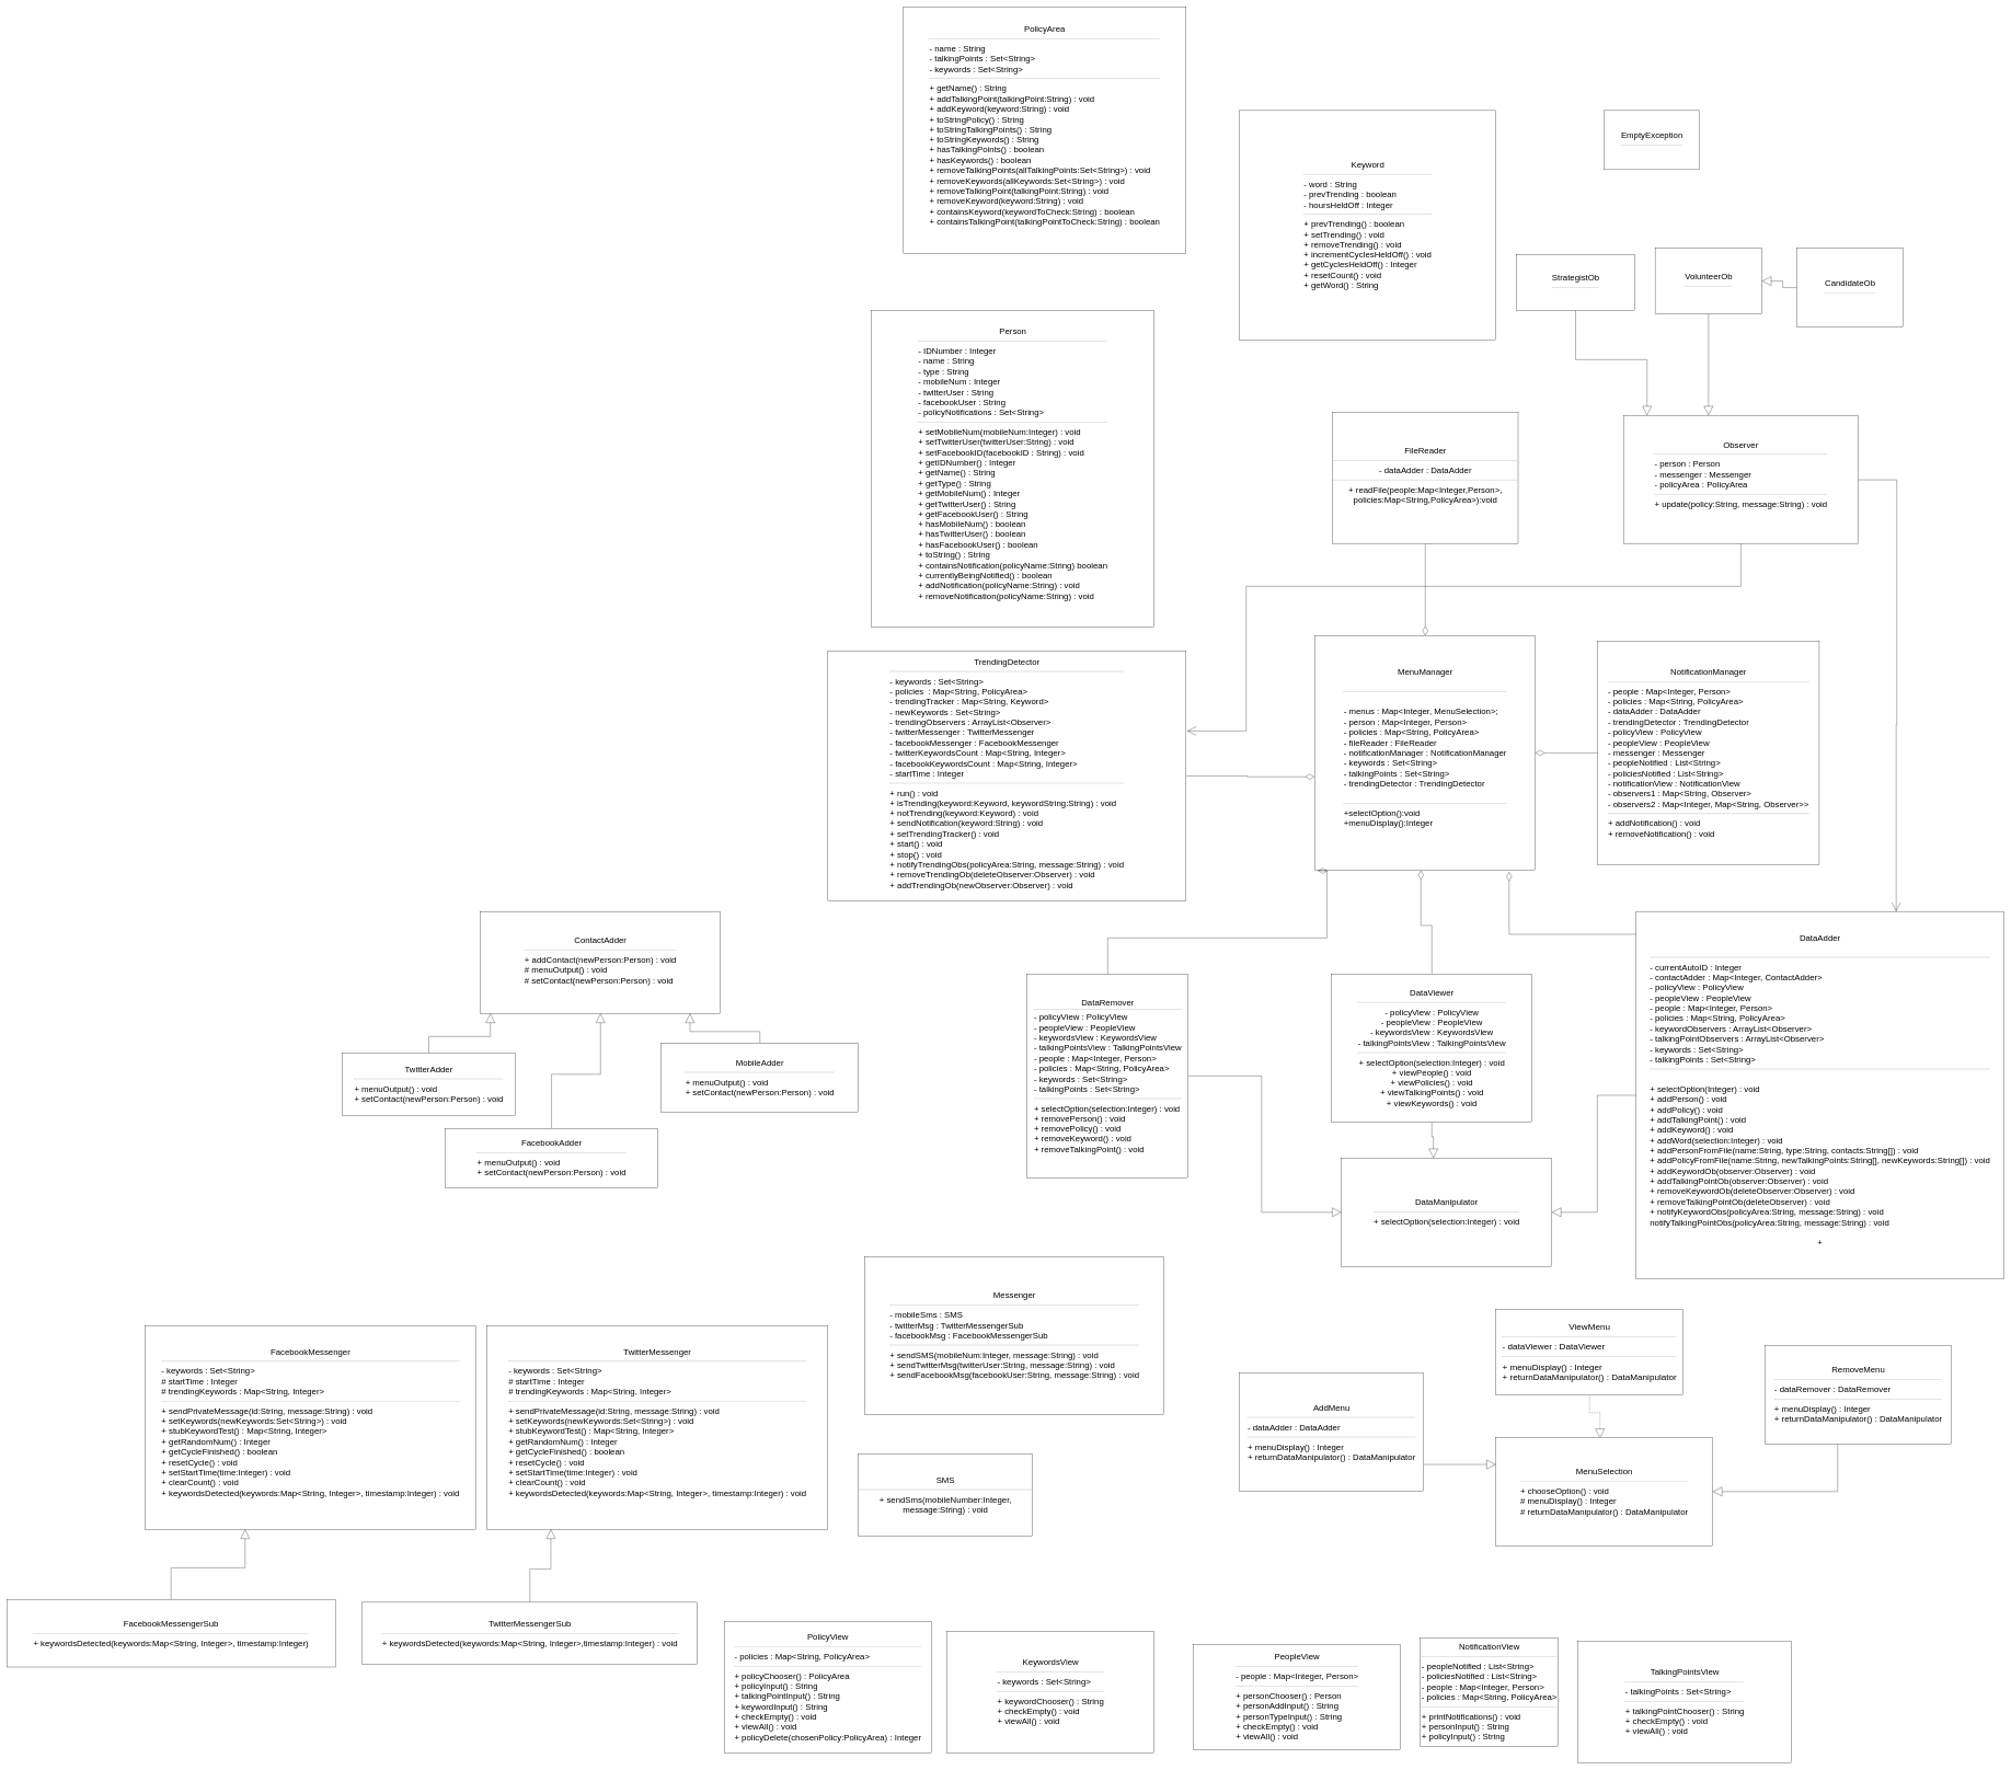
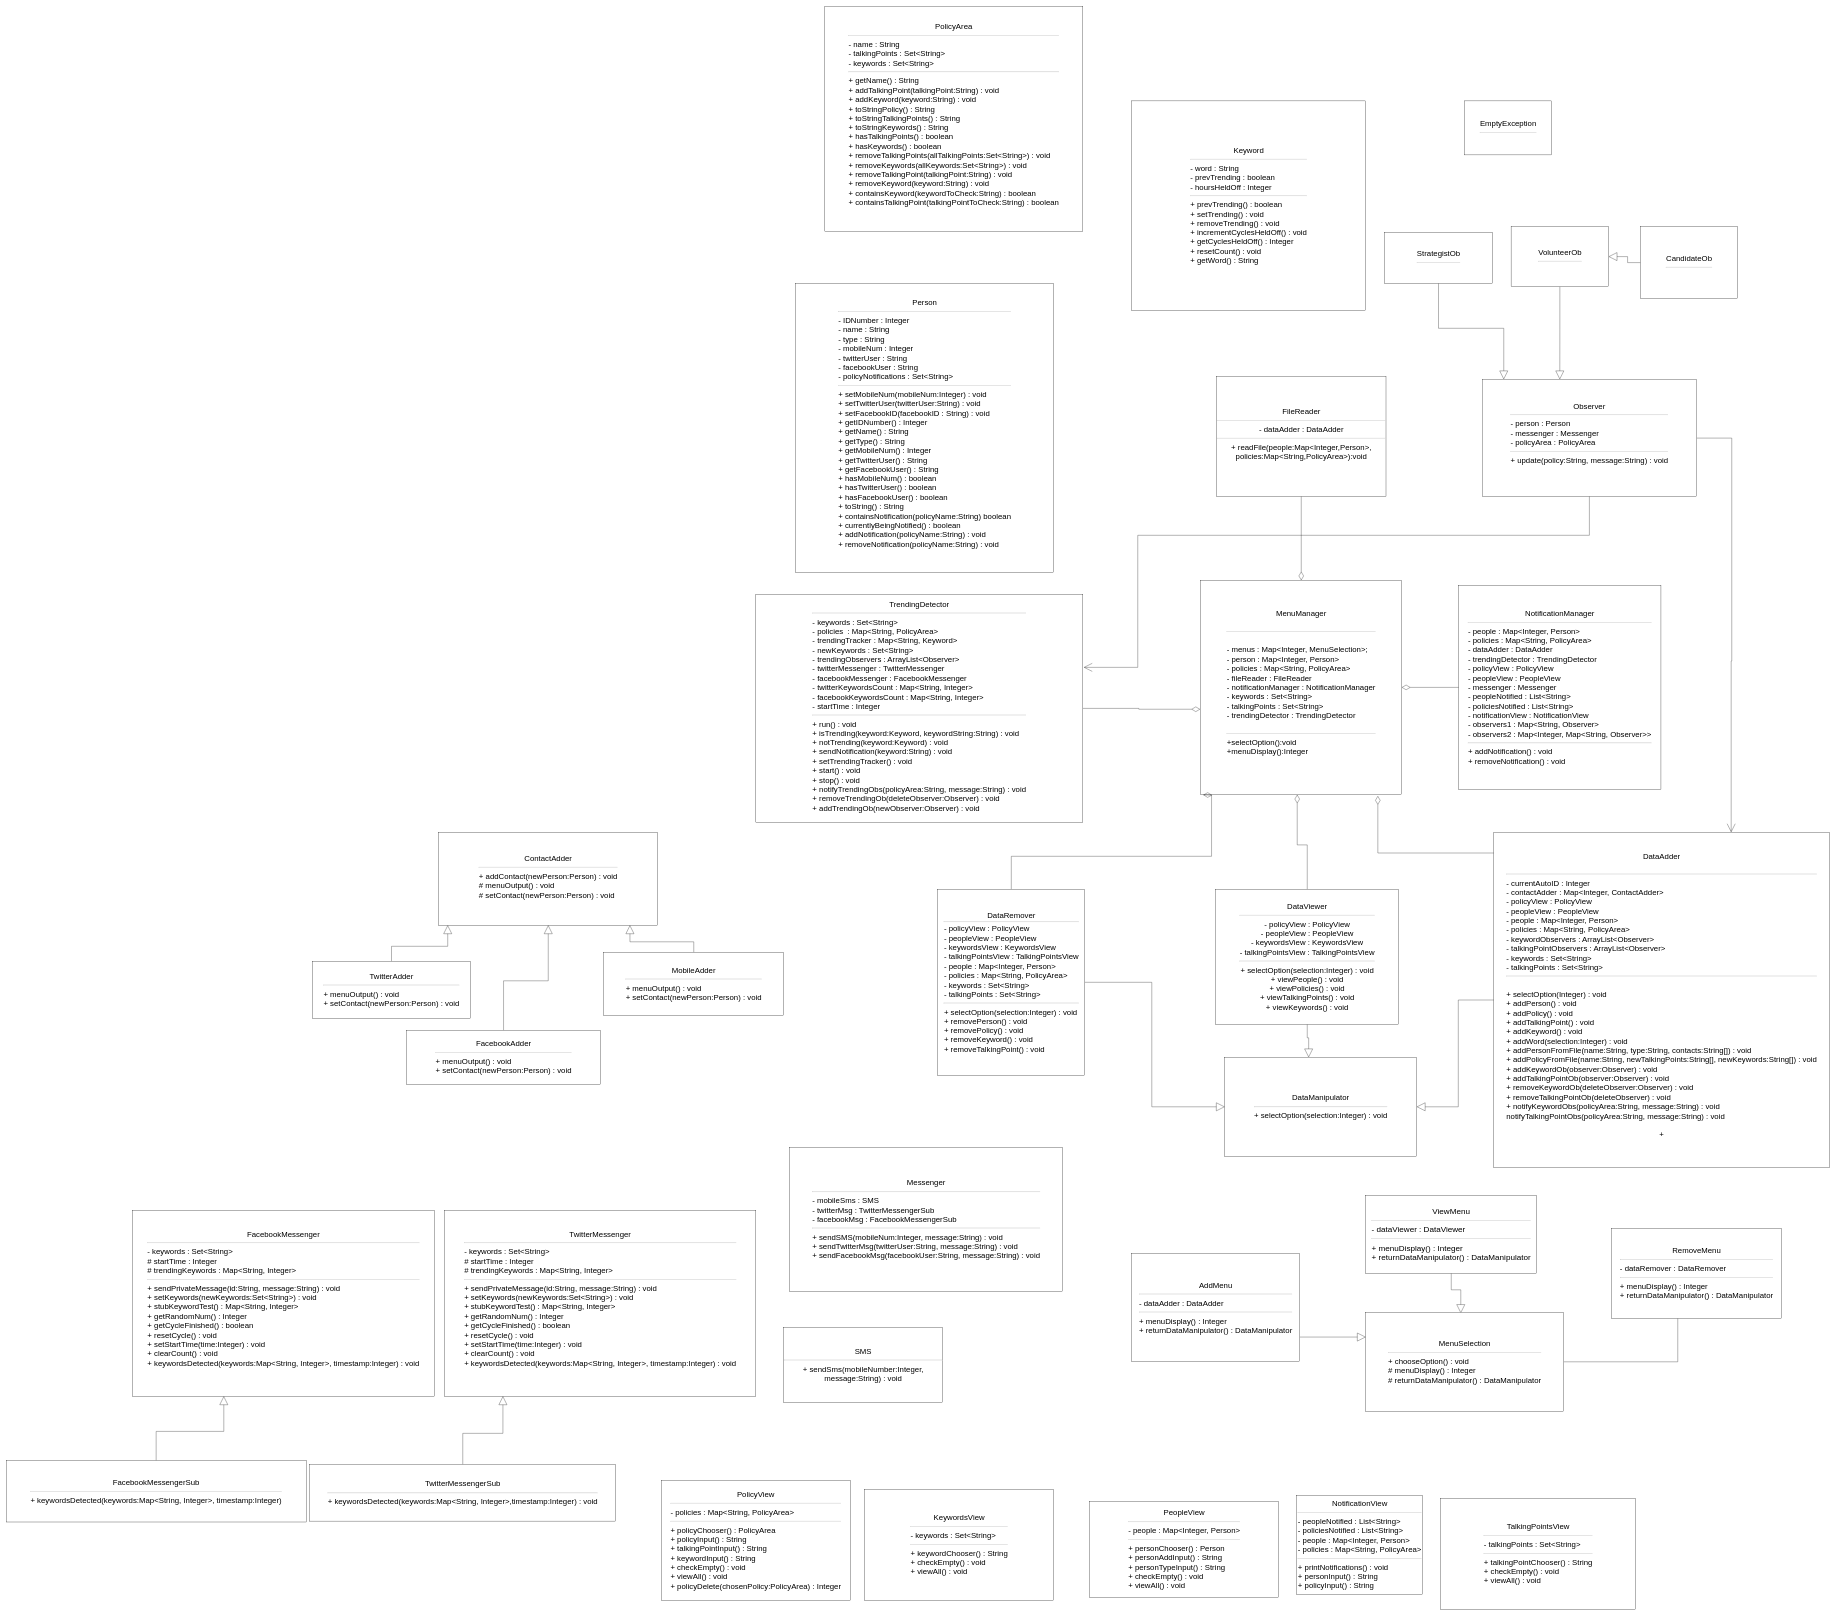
- <mxCell id="22" style="edgeStyle=orthogonalEdgeStyle;rounded=0;orthogonalLoop=1;jettySize=auto;html=1;entryX=0.48;entryY=0.007;entryDx=0;entryDy=0;entryPerimeter=0;startArrow=none;startFill=0;startSize=36;sourcePerimeterSpacing=0;endArrow=block;endFill=0;endSize=26;targetPerimeterSpacing=0;dashed=1;" edge="1" parent="1" source="23" target="27"><mxGeometry relative="1" as="geometry" /></mxCell>
+ <mxCell id="22" style="edgeStyle=orthogonalEdgeStyle;rounded=0;orthogonalLoop=1;jettySize=auto;html=1;entryX=0.48;entryY=0.007;entryDx=0;entryDy=0;entryPerimeter=0;startArrow=none;startFill=0;startSize=36;sourcePerimeterSpacing=0;endArrow=block;endFill=0;endSize=26;targetPerimeterSpacing=0;" edge="1" parent="1" source="23" target="27"><mxGeometry relative="1" as="geometry" /></mxCell>
- <mxCell id="20" style="edgeStyle=orthogonalEdgeStyle;rounded=0;orthogonalLoop=1;jettySize=auto;html=1;entryX=1;entryY=0.5;entryDx=0;entryDy=0;startArrow=none;startFill=0;startSize=36;sourcePerimeterSpacing=0;endArrow=block;endFill=0;endSize=26;targetPerimeterSpacing=0;" edge="1" parent="1" source="21" target="27"><mxGeometry relative="1" as="geometry"><Array as="points"><mxPoint x="5592" y="4538" /></Array></mxGeometry></mxCell>
+ <mxCell id="20" style="edgeStyle=orthogonalEdgeStyle;rounded=0;orthogonalLoop=1;jettySize=auto;html=1;entryX=1;entryY=0.5;entryDx=0;entryDy=0;startArrow=none;startFill=0;startSize=36;sourcePerimeterSpacing=0;endArrow=none;endFill=0;endSize=26;targetPerimeterSpacing=0;" edge="1" parent="1" source="21" target="27"><mxGeometry relative="1" as="geometry"><Array as="points"><mxPoint x="5592" y="4538" /></Array></mxGeometry></mxCell>
- <mxCell id="49" value="&lt;font style=&quot;font-size: 26px&quot;&gt;TwitterMessengerSub&lt;/font&gt;&lt;hr style=&quot;font-size: 26px&quot;&gt;&lt;font style=&quot;font-size: 26px&quot;&gt;+ keywordsDetected(keywords:Map&amp;lt;String, Integer&amp;gt;,timestamp:Integer) : void&lt;/font&gt;" style="rounded=0;whiteSpace=wrap;html=1;" vertex="1" parent="1"><mxGeometry x="1102" y="4875" width="1020" height="189" as="geometry" /></mxCell>
+ <mxCell id="49" value="&lt;font style=&quot;font-size: 26px&quot;&gt;TwitterMessengerSub&lt;/font&gt;&lt;hr style=&quot;font-size: 26px&quot;&gt;&lt;font style=&quot;font-size: 26px&quot;&gt;+ keywordsDetected(keywords:Map&amp;lt;String, Integer&amp;gt;,timestamp:Integer) : void&lt;/font&gt;" style="rounded=0;whiteSpace=wrap;html=1;" vertex="1" parent="1"><mxGeometry x="1032" y="4880" width="1020" height="189" as="geometry" /></mxCell>
